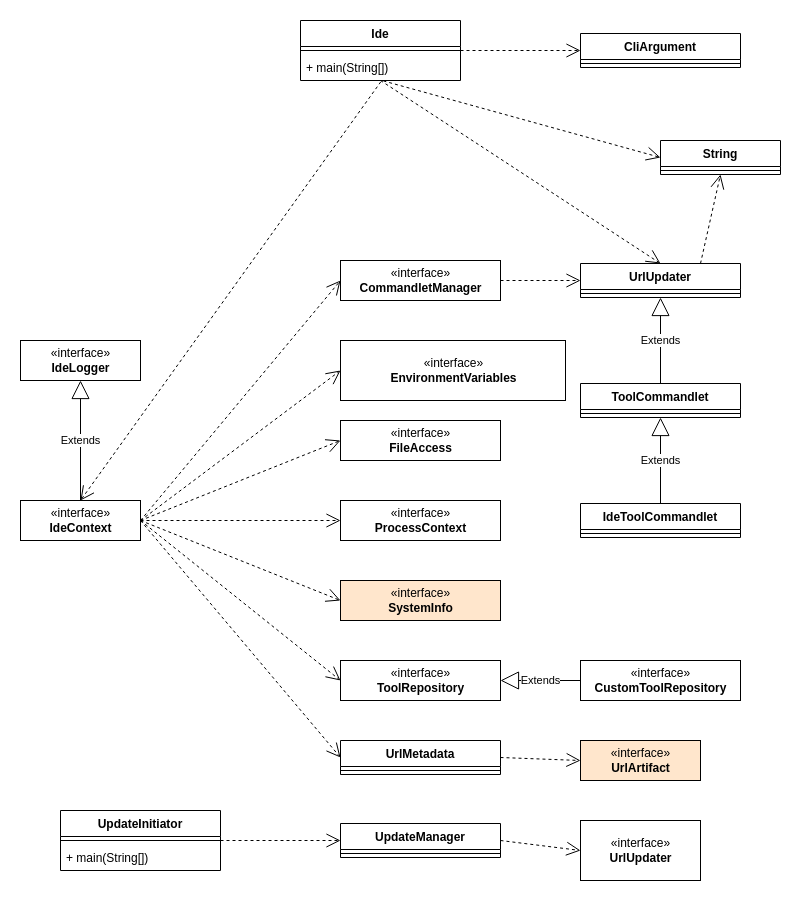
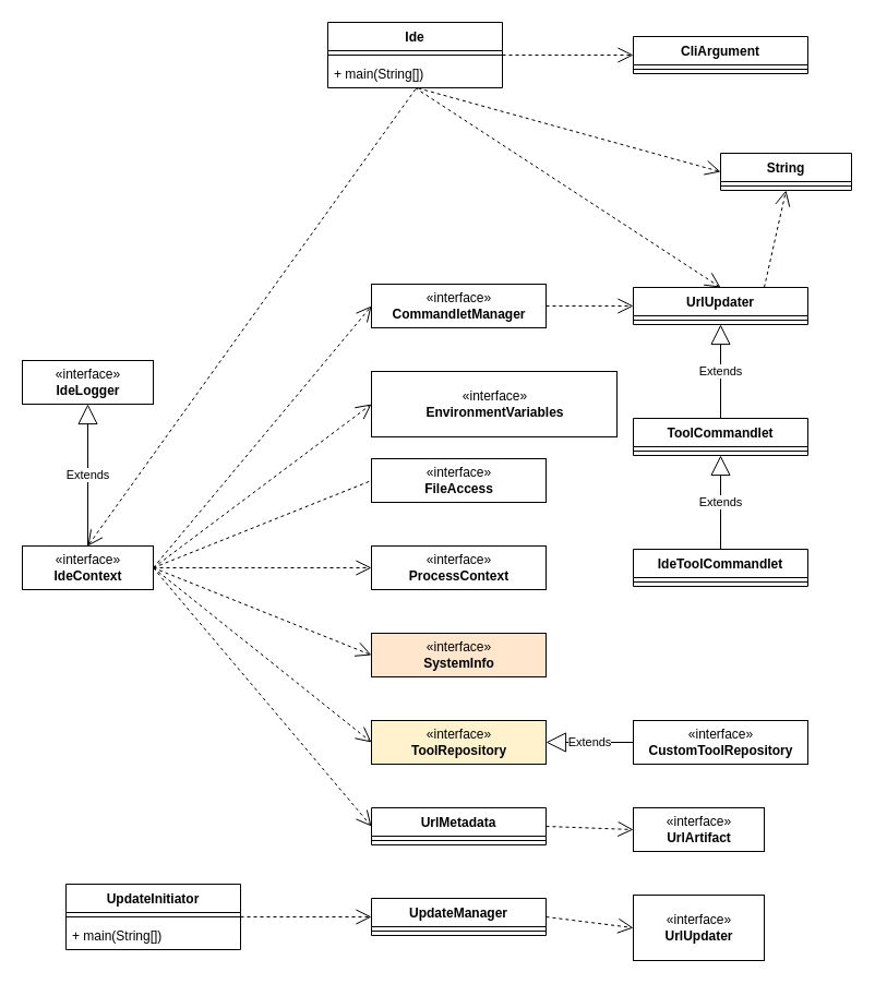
- <mxCell id="14" value="«interface»&lt;br&gt;&lt;b&gt;IdeLogger&lt;/b&gt;" style="html=1;" parent="1" vertex="1"><mxGeometry y="340" width="120" height="40" as="geometry" x="20" /></mxCell>
+ <mxCell id="14" value="«interface»&lt;br&gt;&lt;b&gt;IdeLogger&lt;/b&gt;" style="html=1;" parent="1" vertex="1"><mxGeometry x="20" y="330" width="120" height="40" as="geometry" /></mxCell>
- <mxCell id="20" value="" style="endArrow=open;endSize=12;dashed=1;html=1;rounded=0;exitX=1;exitY=0.5;exitDx=0;exitDy=0;entryX=0;entryY=0.5;entryDx=0;entryDy=0;" parent="1" source="2" target="19" edge="1"><mxGeometry width="160" relative="1" as="geometry"><mxPoint x="150" y="290" as="sourcePoint" /><mxPoint x="350" y="370" as="targetPoint" /></mxGeometry></mxCell>
+ <mxCell id="20" value="" style="endArrow=none;endSize=12;dashed=1;html=1;rounded=0;exitX=1;exitY=0.5;exitDx=0;exitDy=0;entryX=0;entryY=0.5;entryDx=0;entryDy=0;" parent="1" source="2" target="19" edge="1"><mxGeometry width="160" relative="1" as="geometry"><mxPoint x="150" y="290" as="sourcePoint" /><mxPoint x="350" y="370" as="targetPoint" /></mxGeometry></mxCell>
- <mxCell id="24" value="«interface»&lt;br&gt;&lt;b&gt;ToolRepository&lt;/b&gt;" style="html=1;" parent="1" vertex="1"><mxGeometry x="340" y="660" width="160" height="40" as="geometry" /></mxCell>
+ <mxCell id="24" value="«interface»&lt;br&gt;&lt;b&gt;ToolRepository&lt;/b&gt;" style="html=1;fillColor=#fff2cc;" parent="1" vertex="1"><mxGeometry x="340" y="660" width="160" height="40" as="geometry" /></mxCell>
- <mxCell id="43" value="«interface»&lt;br&gt;&lt;b&gt;UrlArtifact&lt;/b&gt;" style="html=1;fillColor=#ffe6cc;" vertex="1" parent="1"><mxGeometry x="580" y="740" width="120" height="40" as="geometry" /></mxCell>
+ <mxCell id="43" value="«interface»&lt;br&gt;&lt;b&gt;UrlArtifact&lt;/b&gt;" style="html=1;" vertex="1" parent="1"><mxGeometry x="580" y="740" width="120" height="40" as="geometry" /></mxCell>
